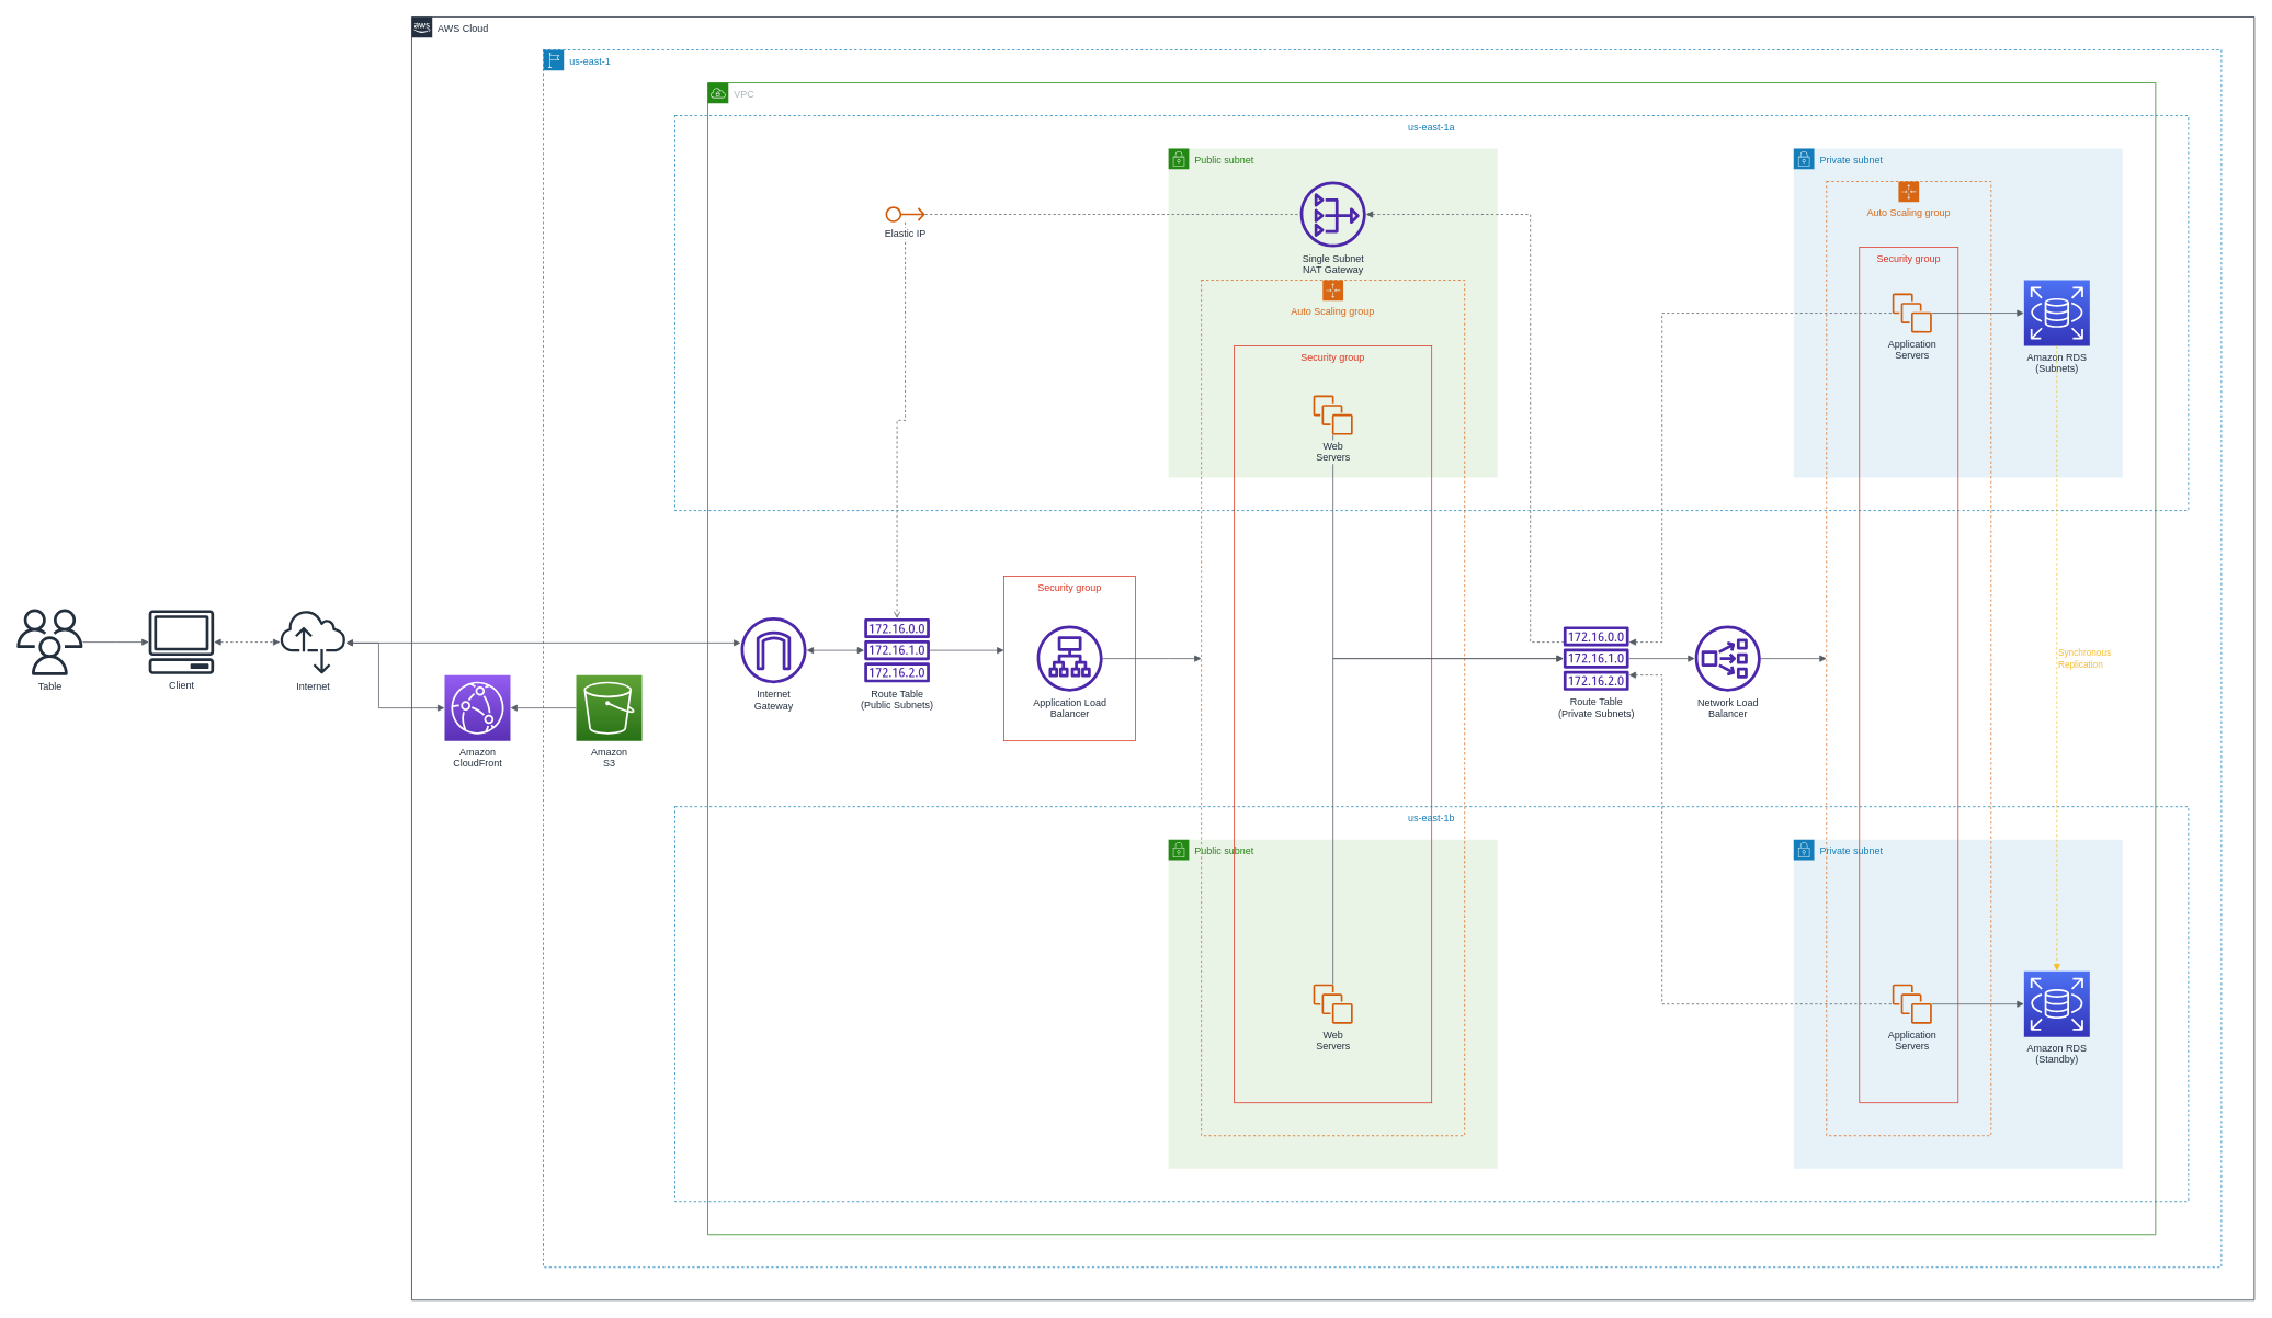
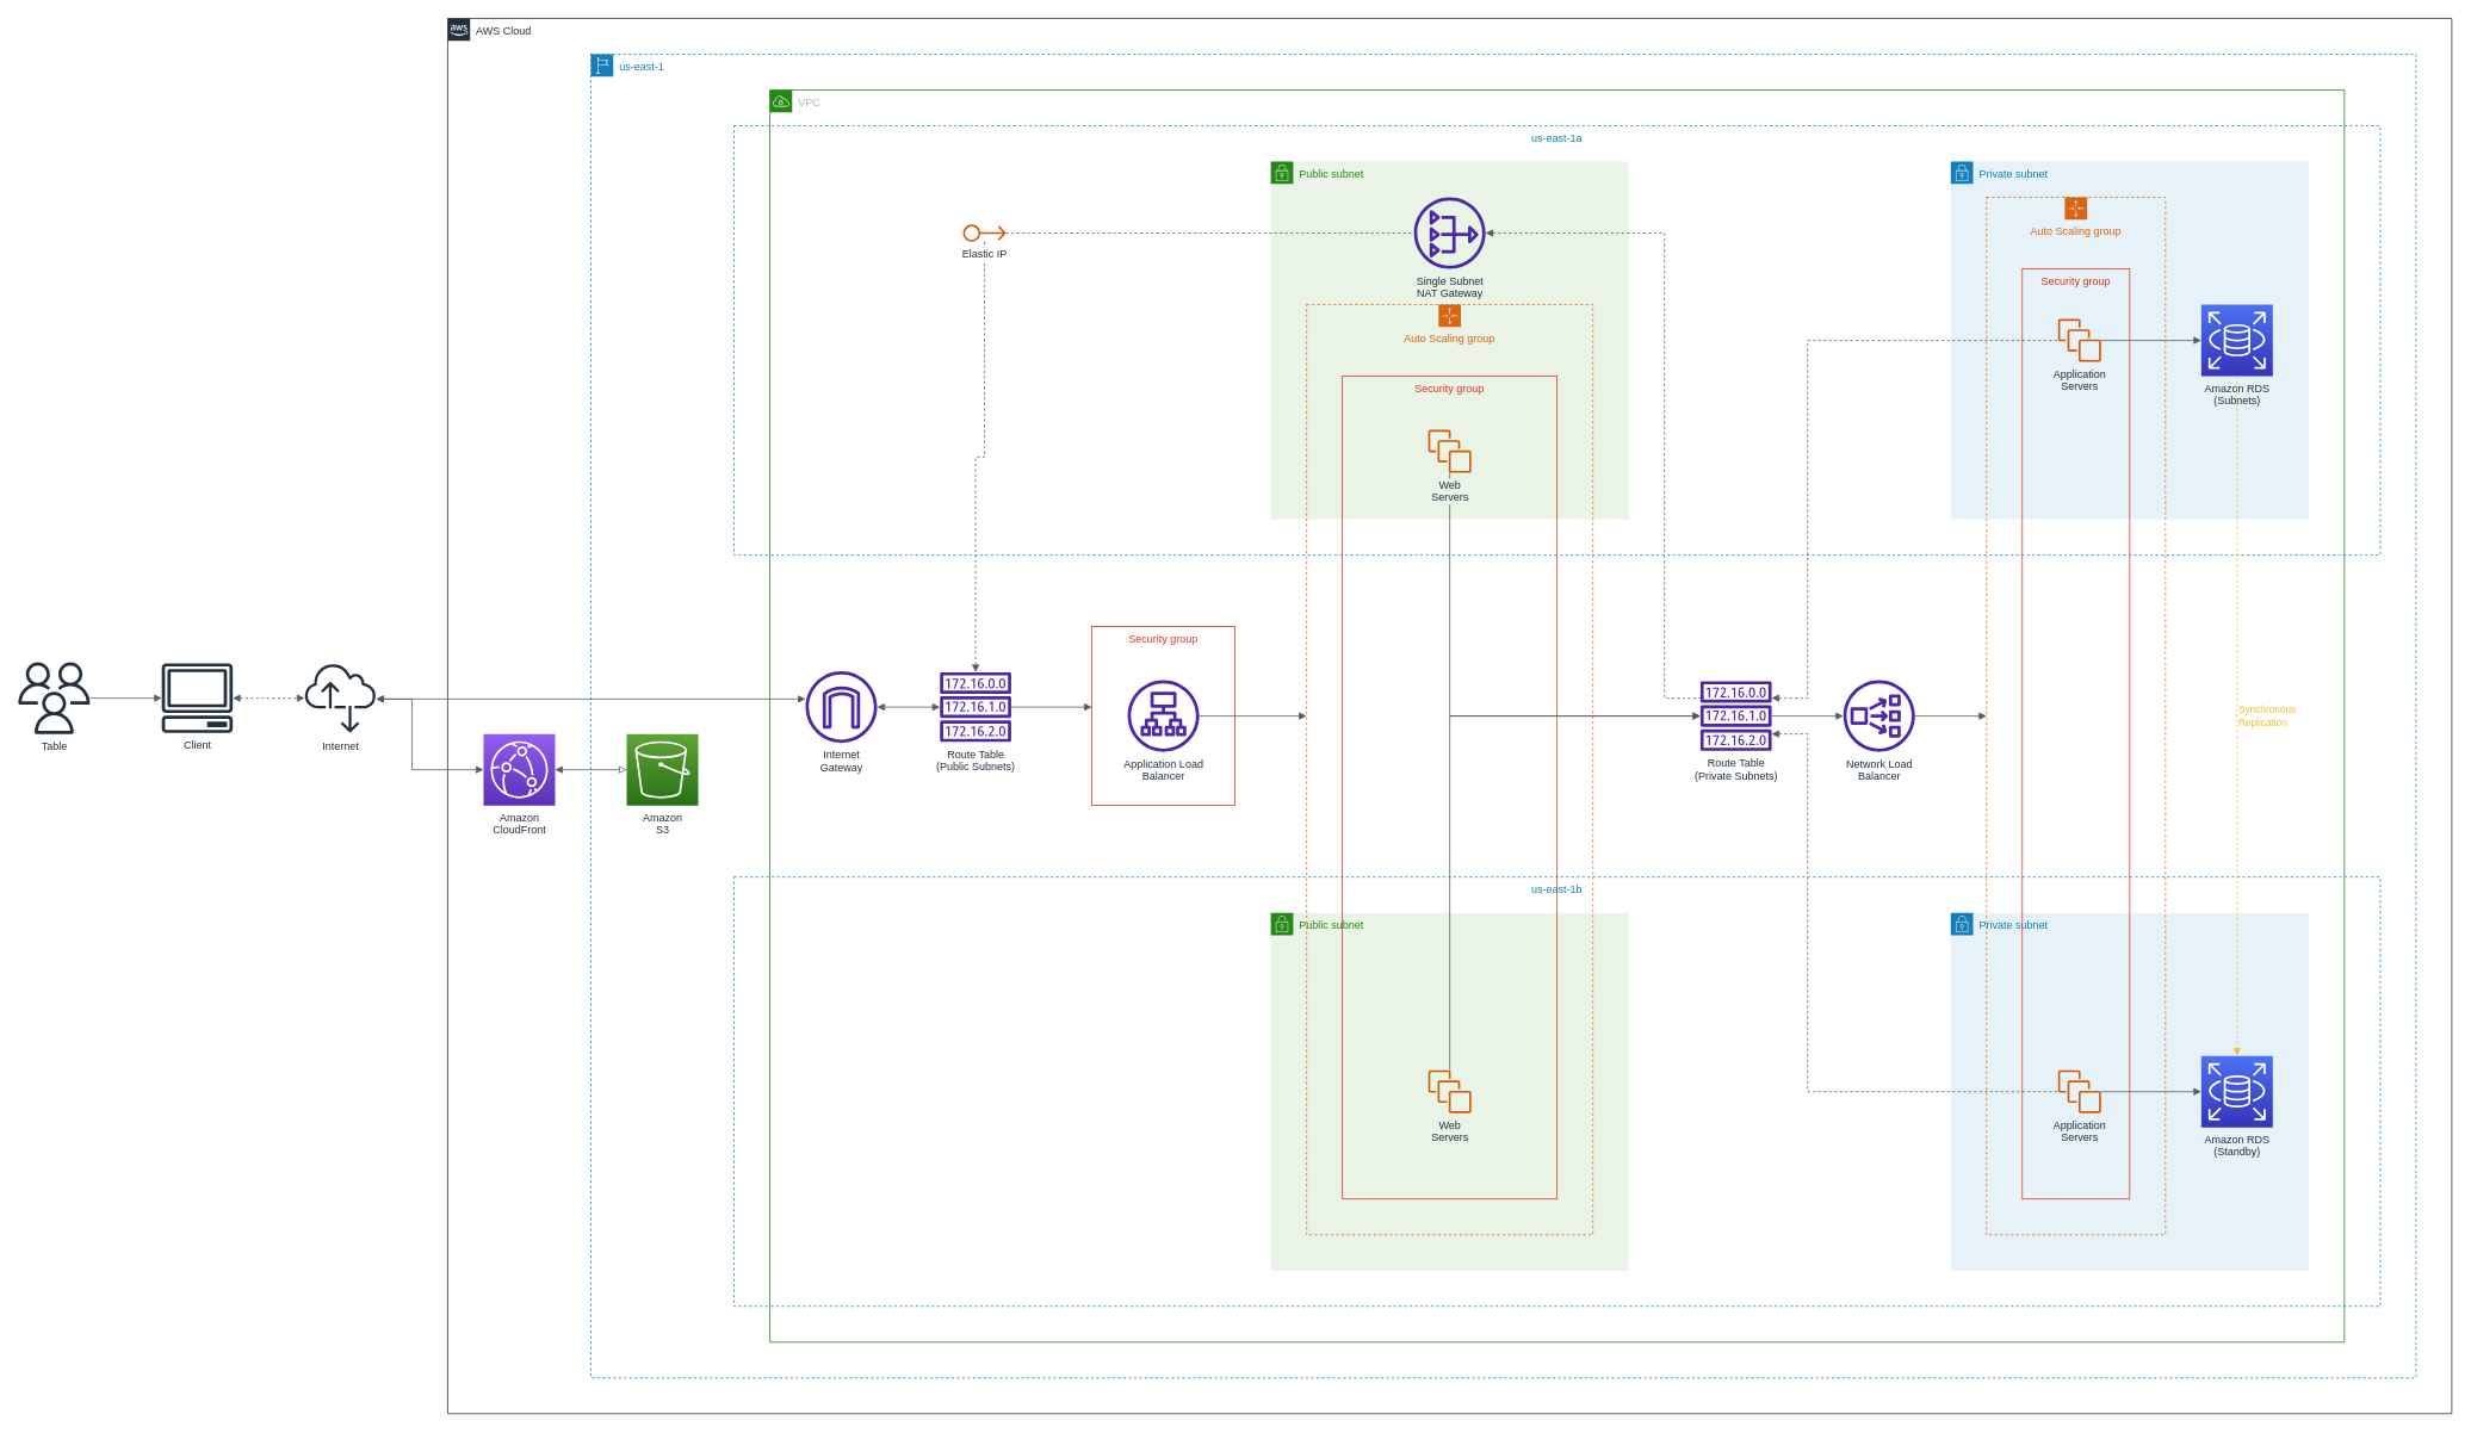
- <mxCell id="38" value="" style="edgeStyle=orthogonalEdgeStyle;html=1;endArrow=open;elbow=vertical;startArrow=none;endFill=1;strokeColor=#545B64;rounded=0;dashed=1;" parent="1" source="39" target="17" edge="1"><mxGeometry width="100" relative="1" as="geometry"><mxPoint x="1680" y="730" as="sourcePoint" /><mxPoint x="1780" y="730" as="targetPoint" /></mxGeometry></mxCell>
+ <mxCell id="38" value="" style="edgeStyle=orthogonalEdgeStyle;html=1;endArrow=block;elbow=vertical;startArrow=none;endFill=1;strokeColor=#545B64;rounded=0;dashed=1;" parent="1" source="39" target="17" edge="1"><mxGeometry width="100" relative="1" as="geometry"><mxPoint x="1680" y="730" as="sourcePoint" /><mxPoint x="1780" y="730" as="targetPoint" /></mxGeometry></mxCell>
- <mxCell id="30" value="" style="edgeStyle=orthogonalEdgeStyle;html=1;endArrow=none;elbow=vertical;startArrow=block;endFill=0;strokeColor=#545B64;rounded=0;exitX=1;exitY=0.5;exitDx=0;exitDy=0;exitPerimeter=0;entryX=0;entryY=0.5;entryDx=0;entryDy=0;entryPerimeter=0;startFill=1;" parent="1" source="53" target="14" edge="1"><mxGeometry width="100" relative="1" as="geometry"><mxPoint x="1140" y="860" as="sourcePoint" /><mxPoint x="1220" y="860" as="targetPoint" /></mxGeometry></mxCell>
+ <mxCell id="30" value="" style="edgeStyle=orthogonalEdgeStyle;html=1;endArrow=block;elbow=vertical;startArrow=block;endFill=0;strokeColor=#545B64;rounded=0;exitX=1;exitY=0.5;exitDx=0;exitDy=0;exitPerimeter=0;entryX=0;entryY=0.5;entryDx=0;entryDy=0;entryPerimeter=0;startFill=1;" parent="1" source="53" target="14" edge="1"><mxGeometry width="100" relative="1" as="geometry"><mxPoint x="1140" y="860" as="sourcePoint" /><mxPoint x="1220" y="860" as="targetPoint" /></mxGeometry></mxCell>
